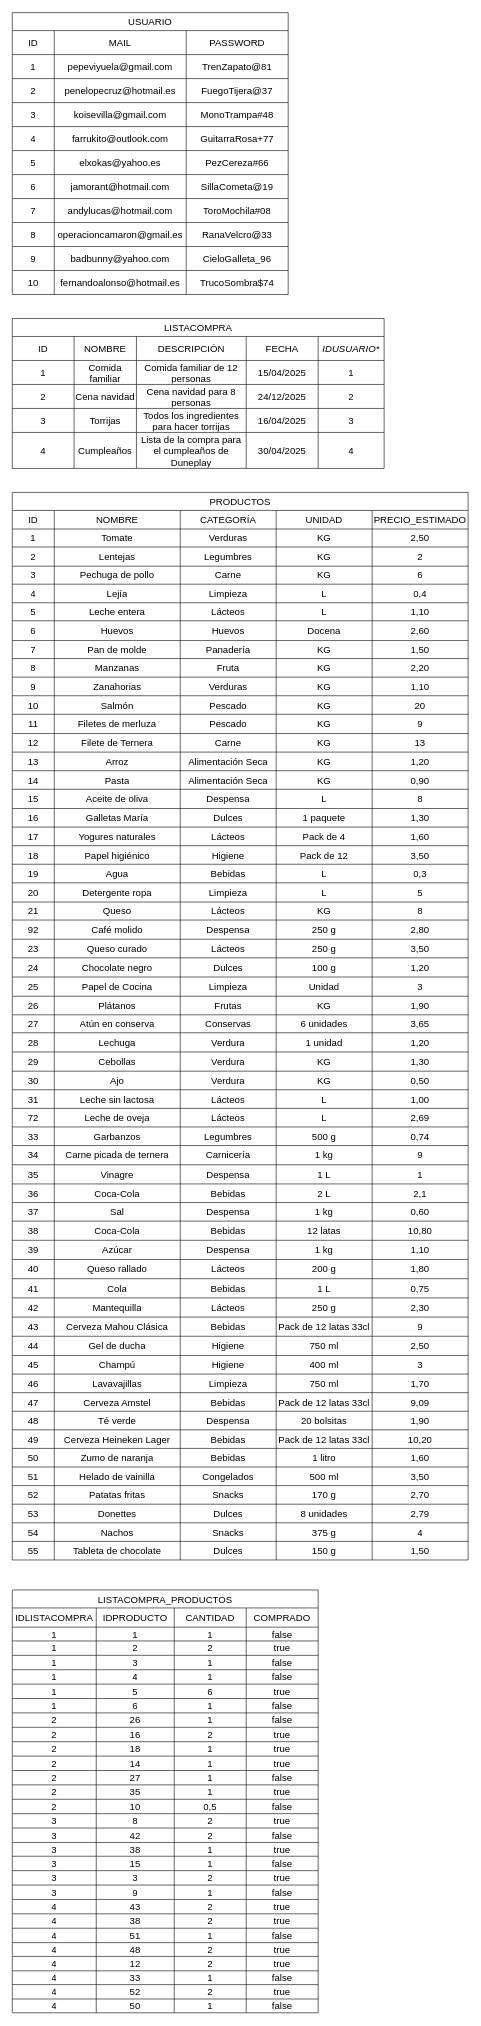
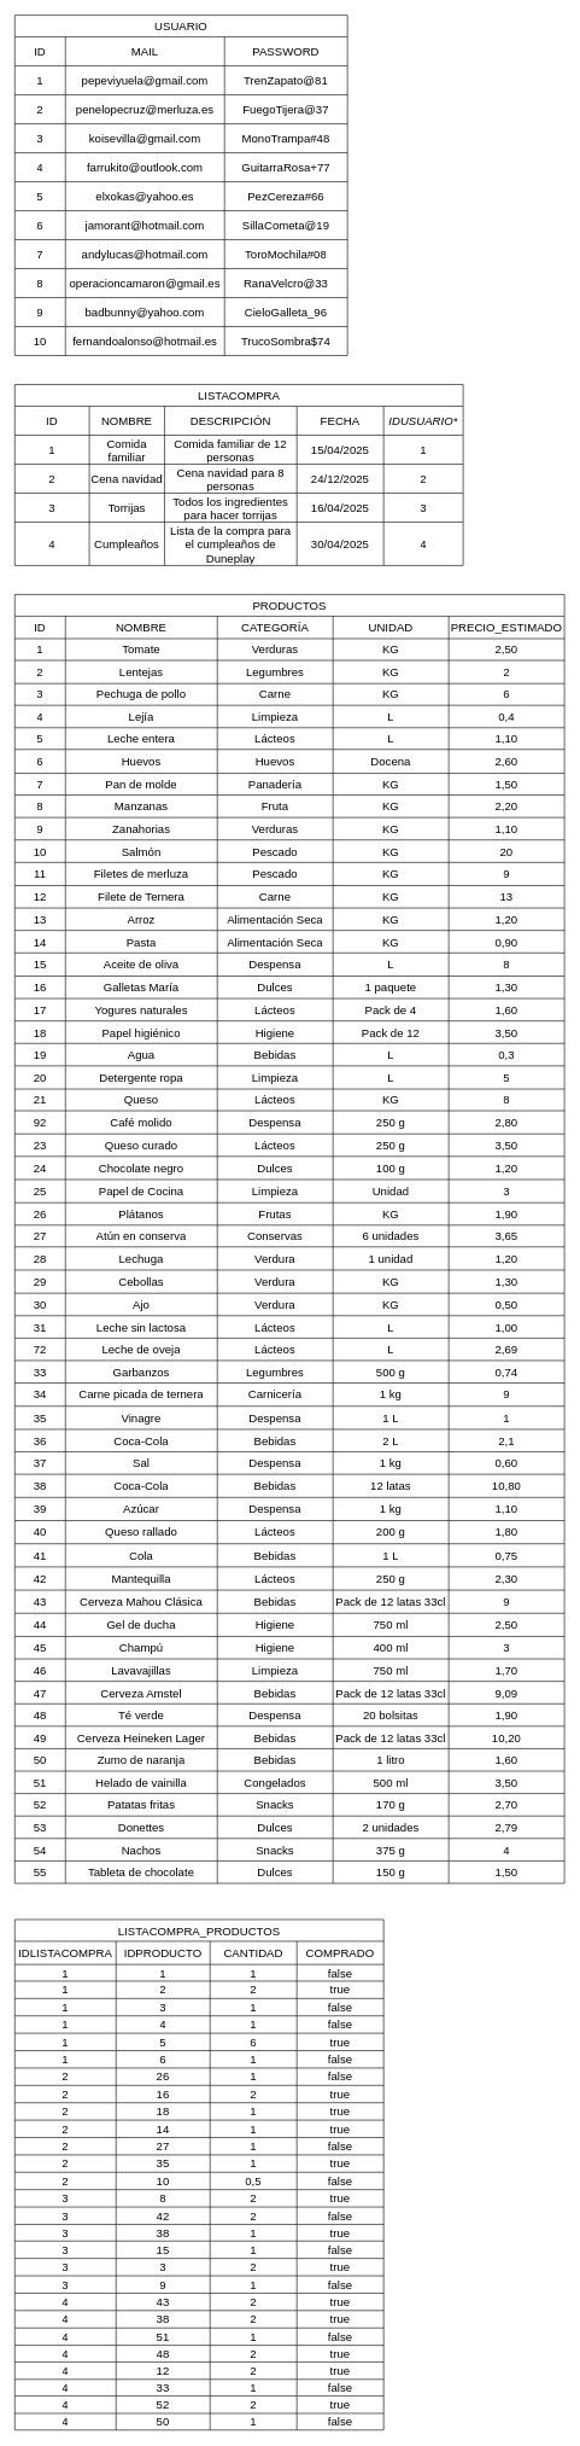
- <mxCell id="13" value="penelopecruz@hotmail.es" style="shape=partialRectangle;html=1;whiteSpace=wrap;connectable=0;strokeColor=inherit;overflow=hidden;fillColor=none;top=0;left=0;bottom=0;right=0;pointerEvents=1;fontSize=16;" vertex="1" parent="11"><mxGeometry x="70" width="220" height="40" as="geometry"><mxRectangle width="220" height="40" as="alternateBounds" /></mxGeometry></mxCell>
+ <mxCell id="13" value="penelopecruz@merluza.es" style="shape=partialRectangle;html=1;whiteSpace=wrap;connectable=0;strokeColor=inherit;overflow=hidden;fillColor=none;top=0;left=0;bottom=0;right=0;pointerEvents=1;fontSize=16;" vertex="1" parent="11"><mxGeometry x="70" width="220" height="40" as="geometry"><mxRectangle width="220" height="40" as="alternateBounds" /></mxGeometry></mxCell>
- <mxCell id="401" value="8 unidades" style="shape=partialRectangle;html=1;whiteSpace=wrap;connectable=0;strokeColor=inherit;overflow=hidden;fillColor=none;top=0;left=0;bottom=0;right=0;pointerEvents=1;fontSize=16;" vertex="1" parent="397"><mxGeometry x="440" width="160" height="31" as="geometry"><mxRectangle width="160" height="31" as="alternateBounds" /></mxGeometry></mxCell>
+ <mxCell id="401" value="2 unidades" style="shape=partialRectangle;html=1;whiteSpace=wrap;connectable=0;strokeColor=inherit;overflow=hidden;fillColor=none;top=0;left=0;bottom=0;right=0;pointerEvents=1;fontSize=16;" vertex="1" parent="397"><mxGeometry x="440" width="160" height="31" as="geometry"><mxRectangle width="160" height="31" as="alternateBounds" /></mxGeometry></mxCell>
